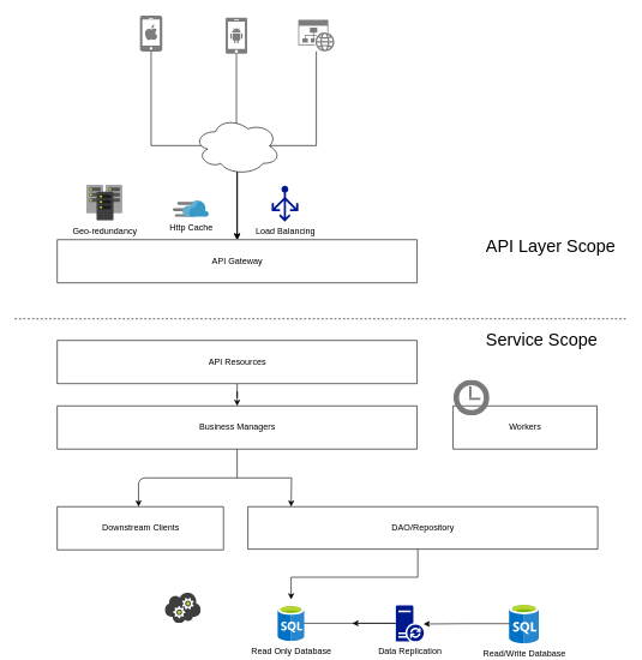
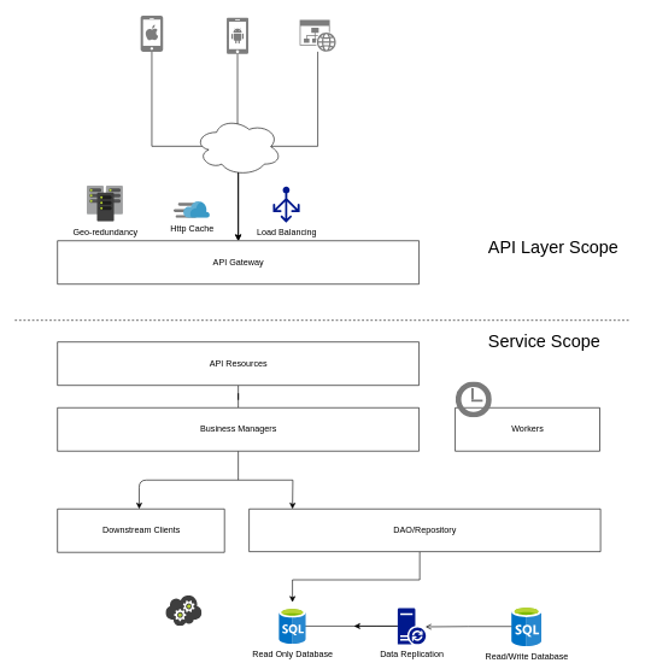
- <mxCell id="9" value="" style="edgeStyle=orthogonalEdgeStyle;rounded=0;orthogonalLoop=1;jettySize=auto;html=1;" edge="1" parent="1" source="10" target="12"><mxGeometry relative="1" as="geometry" /></mxCell>
+ <mxCell id="9" value="" style="edgeStyle=orthogonalEdgeStyle;rounded=0;orthogonalLoop=1;jettySize=auto;html=1;endArrow=none;" edge="1" parent="1" source="10" target="12"><mxGeometry relative="1" as="geometry" /></mxCell>
- <mxCell id="14" value="" style="edgeStyle=orthogonalEdgeStyle;rounded=0;orthogonalLoop=1;jettySize=auto;html=1;entryX=0.987;entryY=0.52;entryDx=0;entryDy=0;entryPerimeter=0;" edge="1" parent="1" source="15" target="19"><mxGeometry relative="1" as="geometry"><mxPoint x="606" y="861.5" as="targetPoint" /></mxGeometry></mxCell>
+ <mxCell id="14" value="" style="edgeStyle=orthogonalEdgeStyle;rounded=0;orthogonalLoop=1;jettySize=auto;html=1;entryX=0.987;entryY=0.52;entryDx=0;entryDy=0;entryPerimeter=0;endArrow=open;" edge="1" parent="1" source="15" target="19"><mxGeometry relative="1" as="geometry"><mxPoint x="606" y="861.5" as="targetPoint" /></mxGeometry></mxCell>
